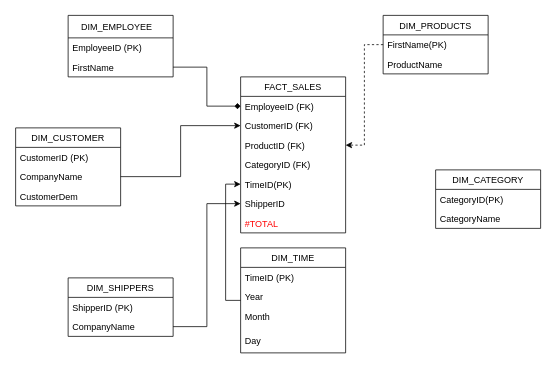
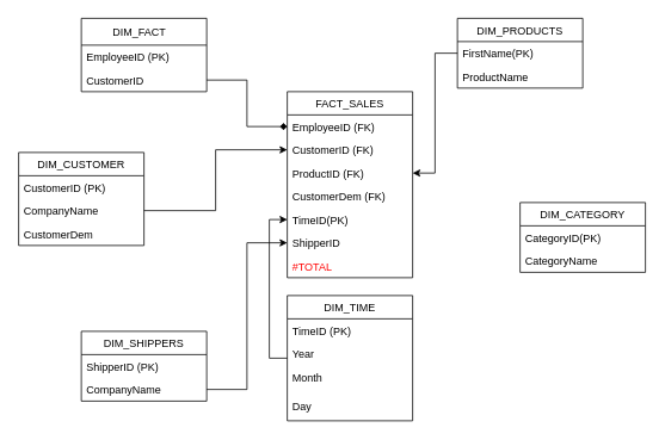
- <mxCell id="2" value="DIM_EMPLOYEE   " style="swimlane;fontStyle=0;childLayout=stackLayout;horizontal=1;startSize=30;horizontalStack=0;resizeParent=1;resizeParentMax=0;resizeLast=0;collapsible=1;marginBottom=0;" vertex="1" parent="1"><mxGeometry x="90" y="20" width="140" height="82" as="geometry" /></mxCell>
+ <mxCell id="2" value="DIM_FACT   " style="swimlane;fontStyle=0;childLayout=stackLayout;horizontal=1;startSize=30;horizontalStack=0;resizeParent=1;resizeParentMax=0;resizeLast=0;collapsible=1;marginBottom=0;" vertex="1" parent="1"><mxGeometry x="90" y="20" width="140" height="82" as="geometry" /></mxCell>
- <mxCell id="4" value="FirstName " style="text;strokeColor=none;fillColor=none;align=left;verticalAlign=top;spacingLeft=4;spacingRight=4;overflow=hidden;rotatable=0;points=[[0,0.5],[1,0.5]];portConstraint=eastwest;" vertex="1" parent="2"><mxGeometry y="56" width="140" height="26" as="geometry" /></mxCell>
+ <mxCell id="4" value="CustomerID " style="text;strokeColor=none;fillColor=none;align=left;verticalAlign=top;spacingLeft=4;spacingRight=4;overflow=hidden;rotatable=0;points=[[0,0.5],[1,0.5]];portConstraint=eastwest;" vertex="1" parent="2"><mxGeometry y="56" width="140" height="26" as="geometry" /></mxCell>
- <mxCell id="28" style="edgeStyle=orthogonalEdgeStyle;rounded=0;orthogonalLoop=1;jettySize=auto;html=1;entryX=1;entryY=0.5;entryDx=0;entryDy=0;fontColor=#FF0000;dashed=1;" edge="1" parent="1" source="26" target="8"><mxGeometry relative="1" as="geometry" /></mxCell>
+ <mxCell id="28" style="edgeStyle=orthogonalEdgeStyle;rounded=0;orthogonalLoop=1;jettySize=auto;html=1;entryX=1;entryY=0.5;entryDx=0;entryDy=0;fontColor=#FF0000;" edge="1" parent="1" source="26" target="8"><mxGeometry relative="1" as="geometry" /></mxCell>
- <mxCell id="9" value="CategoryID (FK)" style="text;strokeColor=none;fillColor=none;align=left;verticalAlign=top;spacingLeft=4;spacingRight=4;overflow=hidden;rotatable=0;points=[[0,0.5],[1,0.5]];portConstraint=eastwest;" vertex="1" parent="5"><mxGeometry y="104" width="140" height="26" as="geometry" /></mxCell>
+ <mxCell id="9" value="CustomerDem (FK)" style="text;strokeColor=none;fillColor=none;align=left;verticalAlign=top;spacingLeft=4;spacingRight=4;overflow=hidden;rotatable=0;points=[[0,0.5],[1,0.5]];portConstraint=eastwest;" vertex="1" parent="5"><mxGeometry y="104" width="140" height="26" as="geometry" /></mxCell>
